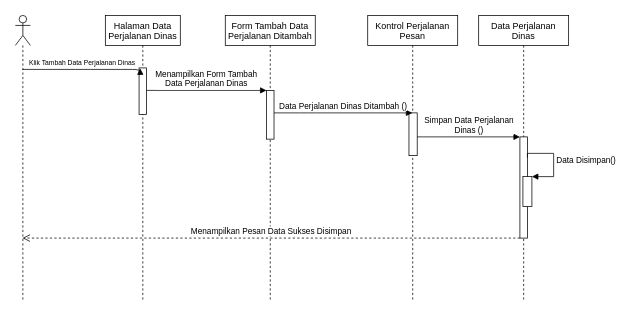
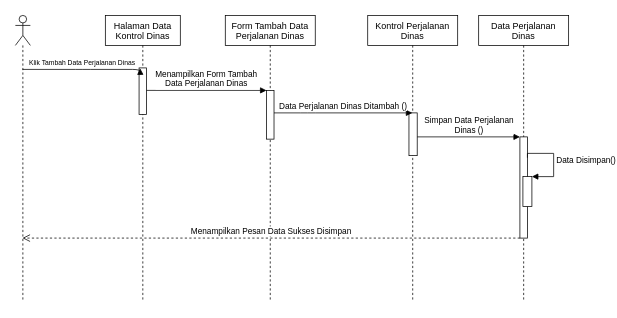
- <mxCell id="2" value="Halaman Data &#10;Perjalanan Dinas" style="shape=umlLifeline;perimeter=lifelinePerimeter;container=1;collapsible=0;recursiveResize=0;rounded=0;shadow=0;strokeWidth=1;" parent="1" vertex="1"><mxGeometry x="140" y="20" width="100" height="382" as="geometry" /></mxCell>
+ <mxCell id="2" value="Halaman Data &#10;Kontrol Dinas" style="shape=umlLifeline;perimeter=lifelinePerimeter;container=1;collapsible=0;recursiveResize=0;rounded=0;shadow=0;strokeWidth=1;" parent="1" vertex="1"><mxGeometry x="140" y="20" width="100" height="382" as="geometry" /></mxCell>
- <mxCell id="4" value="Form Tambah Data&#10;Perjalanan Ditambah" style="shape=umlLifeline;perimeter=lifelinePerimeter;container=1;collapsible=0;recursiveResize=0;rounded=0;shadow=0;strokeWidth=1;" parent="1" vertex="1"><mxGeometry x="300" y="20" width="120" height="382" as="geometry" /></mxCell>
+ <mxCell id="4" value="Form Tambah Data&#10;Perjalanan Dinas" style="shape=umlLifeline;perimeter=lifelinePerimeter;container=1;collapsible=0;recursiveResize=0;rounded=0;shadow=0;strokeWidth=1;" parent="1" vertex="1"><mxGeometry x="300" y="20" width="120" height="382" as="geometry" /></mxCell>
- <mxCell id="7" value="Kontrol Perjalanan&#10;Pesan" style="shape=umlLifeline;perimeter=lifelinePerimeter;container=1;collapsible=0;recursiveResize=0;rounded=0;shadow=0;strokeWidth=1;" parent="1" vertex="1"><mxGeometry x="490" y="20" width="120" height="382" as="geometry" /></mxCell>
+ <mxCell id="7" value="Kontrol Perjalanan&#10;Dinas" style="shape=umlLifeline;perimeter=lifelinePerimeter;container=1;collapsible=0;recursiveResize=0;rounded=0;shadow=0;strokeWidth=1;" parent="1" vertex="1"><mxGeometry x="490" y="20" width="120" height="382" as="geometry" /></mxCell>
